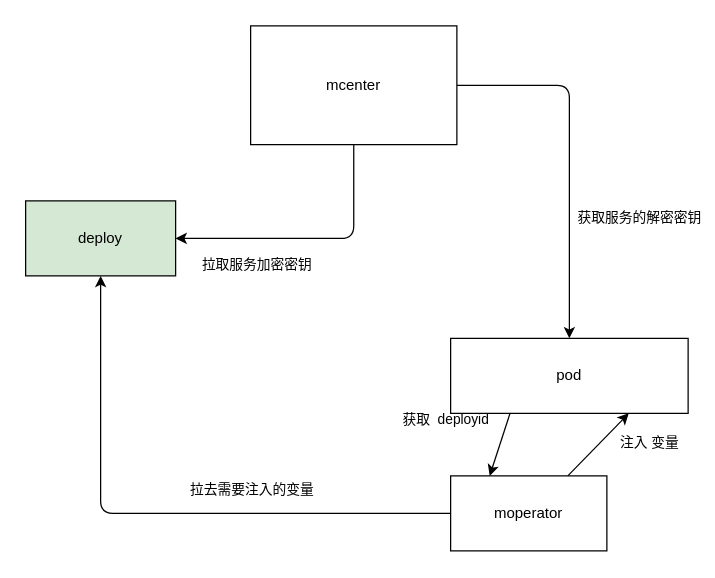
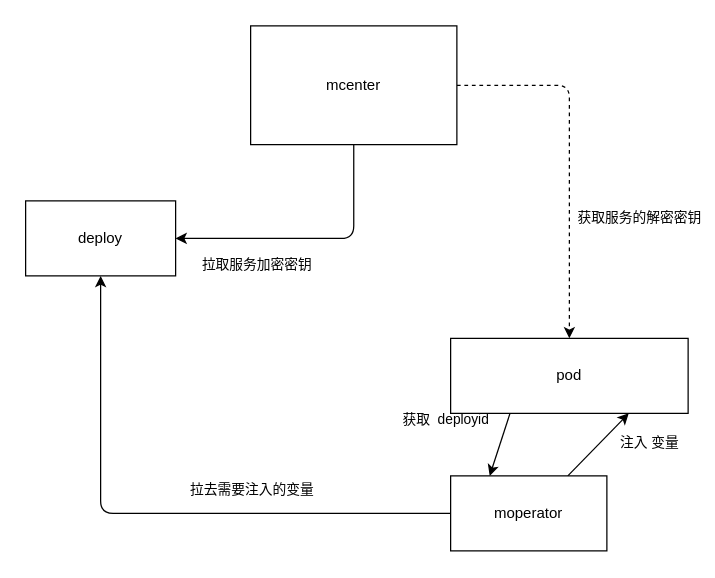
- <mxCell id="10" style="edgeStyle=orthogonalEdgeStyle;html=1;exitX=1;exitY=0.5;exitDx=0;exitDy=0;entryX=0.5;entryY=0;entryDx=0;entryDy=0;" parent="1" source="14" target="9" edge="1"><mxGeometry relative="1" as="geometry" /></mxCell>
+ <mxCell id="10" style="edgeStyle=orthogonalEdgeStyle;html=1;exitX=1;exitY=0.5;exitDx=0;exitDy=0;entryX=0.5;entryY=0;entryDx=0;entryDy=0;dashed=1;" parent="1" source="14" target="9" edge="1"><mxGeometry relative="1" as="geometry" /></mxCell>
- <mxCell id="2" value="deploy" style="rounded=0;whiteSpace=wrap;html=1;fillColor=#d5e8d4;" parent="1" vertex="1"><mxGeometry x="20" y="160" width="120" height="60" as="geometry" /></mxCell>
+ <mxCell id="2" value="deploy" style="rounded=0;whiteSpace=wrap;html=1;" parent="1" vertex="1"><mxGeometry x="20" y="160" width="120" height="60" as="geometry" /></mxCell>
